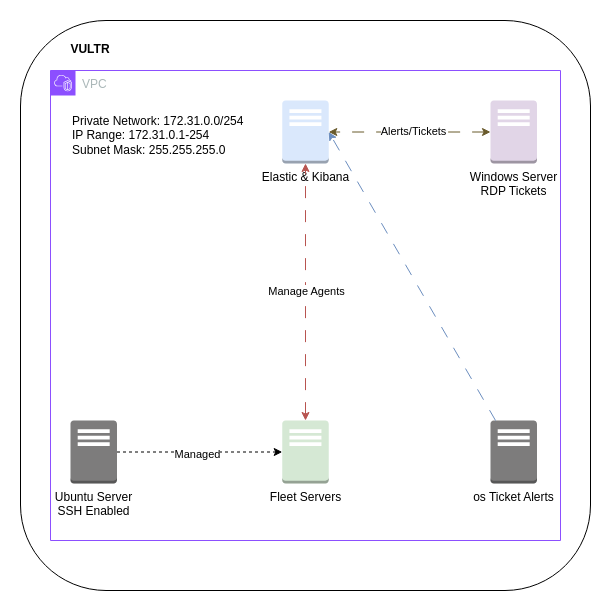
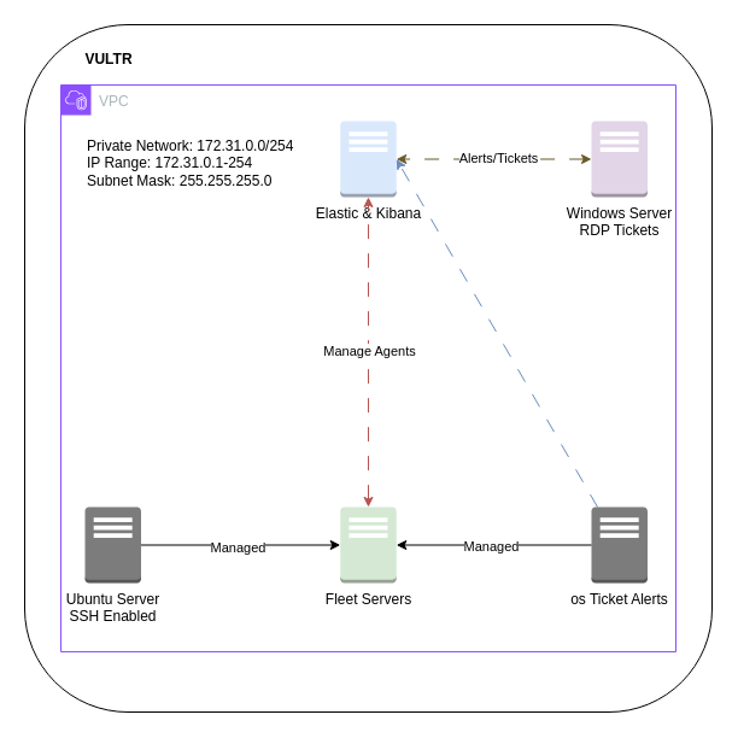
- <mxCell id="10" style="edgeStyle=orthogonalEdgeStyle;rounded=0;orthogonalLoop=1;jettySize=auto;html=1;dashed=1;" edge="1" parent="5" source="8" target="9"><mxGeometry relative="1" as="geometry" /></mxCell>
+ <mxCell id="10" style="edgeStyle=orthogonalEdgeStyle;rounded=0;orthogonalLoop=1;jettySize=auto;html=1;" edge="1" parent="5" source="8" target="9"><mxGeometry relative="1" as="geometry" /></mxCell>
+ <mxCell id="12" style="edgeStyle=orthogonalEdgeStyle;rounded=0;orthogonalLoop=1;jettySize=auto;html=1;entryX=1;entryY=0.5;entryDx=0;entryDy=0;entryPerimeter=0;" edge="1" parent="5" source="7" target="9"><mxGeometry relative="1" as="geometry" /></mxCell>
+ <mxCell id="13" value="Managed" style="edgeLabel;html=1;align=center;verticalAlign=middle;resizable=0;points=[];" vertex="1" connectable="0" parent="12"><mxGeometry x="0.042" y="1" relative="1" as="geometry"><mxPoint as="offset" /></mxGeometry></mxCell>
